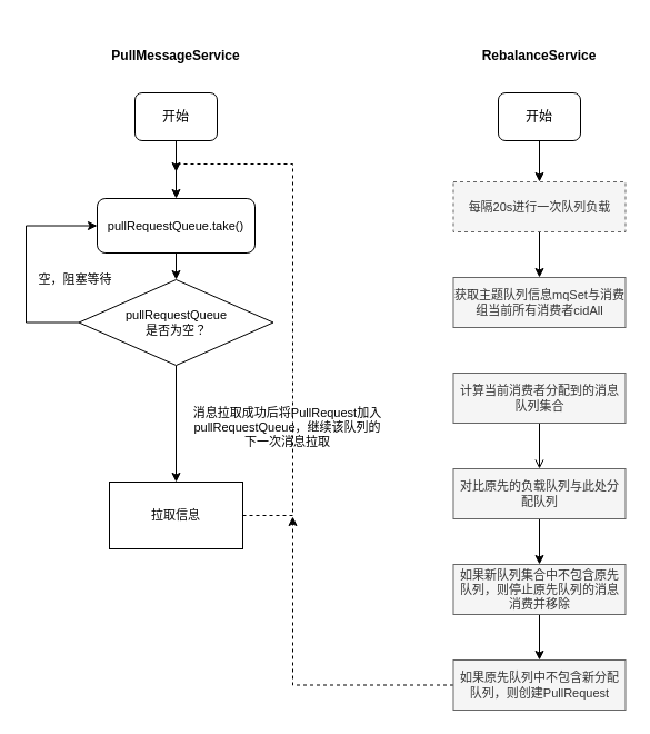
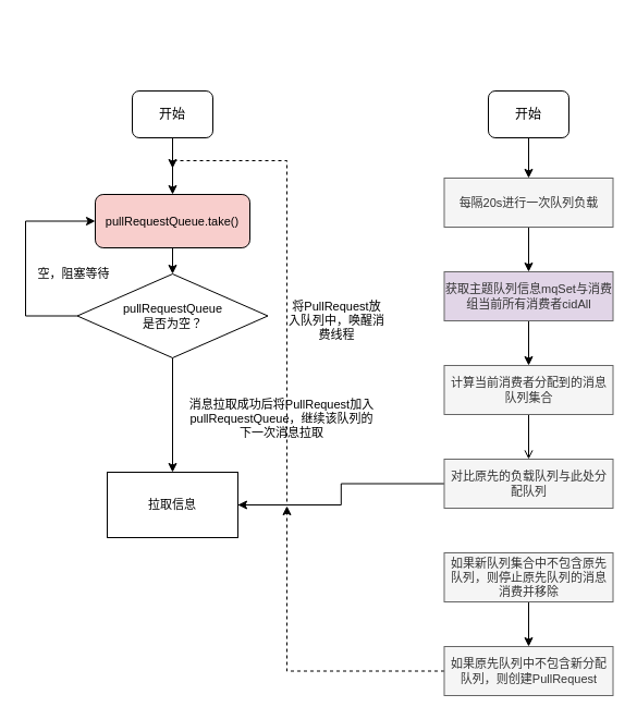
- <mxCell id="4" value="&lt;b&gt;PullMessageService&lt;/b&gt;" style="text;html=1;strokeColor=none;fillColor=none;align=center;verticalAlign=middle;whiteSpace=wrap;rounded=0;" vertex="1" parent="1"><mxGeometry x="103" y="20" width="110" height="60" as="geometry" /></mxCell>
- <mxCell id="7" value="&lt;b&gt;RebalanceService&lt;/b&gt;" style="text;html=1;strokeColor=none;fillColor=none;align=center;verticalAlign=middle;whiteSpace=wrap;rounded=0;" vertex="1" parent="1"><mxGeometry x="430" y="20" width="110" height="60" as="geometry" /></mxCell>
- <mxCell id="19" value="每隔20s进行一次队列负载" style="rounded=0;whiteSpace=wrap;html=1;fontSize=11;fillColor=#f5f5f5;fontColor=#333333;strokeColor=#666666;dashed=1;" vertex="1" parent="1"><mxGeometry x="407.5" y="163" width="155" height="45" as="geometry" /></mxCell>
+ <mxCell id="19" value="每隔20s进行一次队列负载" style="rounded=0;whiteSpace=wrap;html=1;fontSize=11;fillColor=#f5f5f5;fontColor=#333333;strokeColor=#666666;" vertex="1" parent="1"><mxGeometry x="407.5" y="163" width="155" height="45" as="geometry" /></mxCell>
- <mxCell id="9" value="&lt;font style=&quot;font-size: 11px;&quot;&gt;pullRequestQueue.take()&lt;/font&gt;" style="rounded=1;whiteSpace=wrap;html=1;" vertex="1" parent="1"><mxGeometry x="87" y="178" width="142" height="49" as="geometry" /></mxCell>
+ <mxCell id="9" value="&lt;font style=&quot;font-size: 11px;&quot;&gt;pullRequestQueue.take()&lt;/font&gt;" style="rounded=1;whiteSpace=wrap;html=1;fillColor=#f8cecc;" vertex="1" parent="1"><mxGeometry x="87" y="178" width="142" height="49" as="geometry" /></mxCell>
- <mxCell id="21" value="获取主题队列信息mqSet与消费组当前所有消费者cidAll" style="rounded=0;whiteSpace=wrap;html=1;fontSize=11;fillColor=#f5f5f5;fontColor=#333333;strokeColor=#666666;" vertex="1" parent="1"><mxGeometry x="407.5" y="249" width="155" height="45" as="geometry" /></mxCell>
+ <mxCell id="21" value="获取主题队列信息mqSet与消费组当前所有消费者cidAll" style="rounded=0;whiteSpace=wrap;html=1;fontSize=11;fillColor=#e1d5e7;fontColor=#333333;strokeColor=#666666;" vertex="1" parent="1"><mxGeometry x="407.5" y="249" width="155" height="45" as="geometry" /></mxCell>
+ <mxCell id="16" value="将PullRequest放入队列中，唤醒消费线程" style="text;html=1;strokeColor=none;fillColor=none;align=center;verticalAlign=middle;whiteSpace=wrap;rounded=0;fontSize=11;" vertex="1" parent="1"><mxGeometry x="262" y="273" width="94" height="42" as="geometry" /></mxCell>
+ <mxCell id="20" value="" style="edgeStyle=orthogonalEdgeStyle;rounded=0;orthogonalLoop=1;jettySize=auto;html=1;fontSize=11;" edge="1" parent="1" source="21" target="23"><mxGeometry relative="1" as="geometry" /></mxCell>
- <mxCell id="24" value="" style="edgeStyle=orthogonalEdgeStyle;rounded=0;orthogonalLoop=1;jettySize=auto;html=1;fontSize=11;" edge="1" parent="1" source="25" target="27"><mxGeometry relative="1" as="geometry" /></mxCell>
+ <mxCell id="24" value="" style="edgeStyle=orthogonalEdgeStyle;rounded=0;orthogonalLoop=1;jettySize=auto;html=1;fontSize=11;" edge="1" parent="1" source="25" target="15"><mxGeometry relative="1" as="geometry" /></mxCell>
